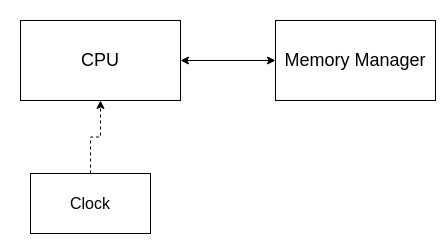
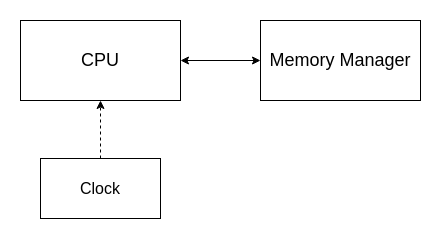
- <mxCell id="3" value="&lt;font style=&quot;font-size: 18px;&quot;&gt;Memory Manager&lt;/font&gt;" style="rounded=0;whiteSpace=wrap;html=1;" parent="1" vertex="1"><mxGeometry x="275" y="20" width="160" height="80" as="geometry" /></mxCell>
+ <mxCell id="3" value="&lt;font style=&quot;font-size: 18px;&quot;&gt;Memory Manager&lt;/font&gt;" style="rounded=0;whiteSpace=wrap;html=1;" parent="1" vertex="1"><mxGeometry x="260" y="20" width="160" height="80" as="geometry" /></mxCell>
- <mxCell id="5" value="&lt;font size=&quot;3&quot;&gt;Clock&lt;br&gt;&lt;/font&gt;" style="rounded=0;whiteSpace=wrap;html=1;" parent="1" vertex="1"><mxGeometry x="30" y="173" width="120" height="60" as="geometry" /></mxCell>
+ <mxCell id="5" value="&lt;font size=&quot;3&quot;&gt;Clock&lt;br&gt;&lt;/font&gt;" style="rounded=0;whiteSpace=wrap;html=1;" parent="1" vertex="1"><mxGeometry x="40" y="158" width="120" height="60" as="geometry" /></mxCell>
